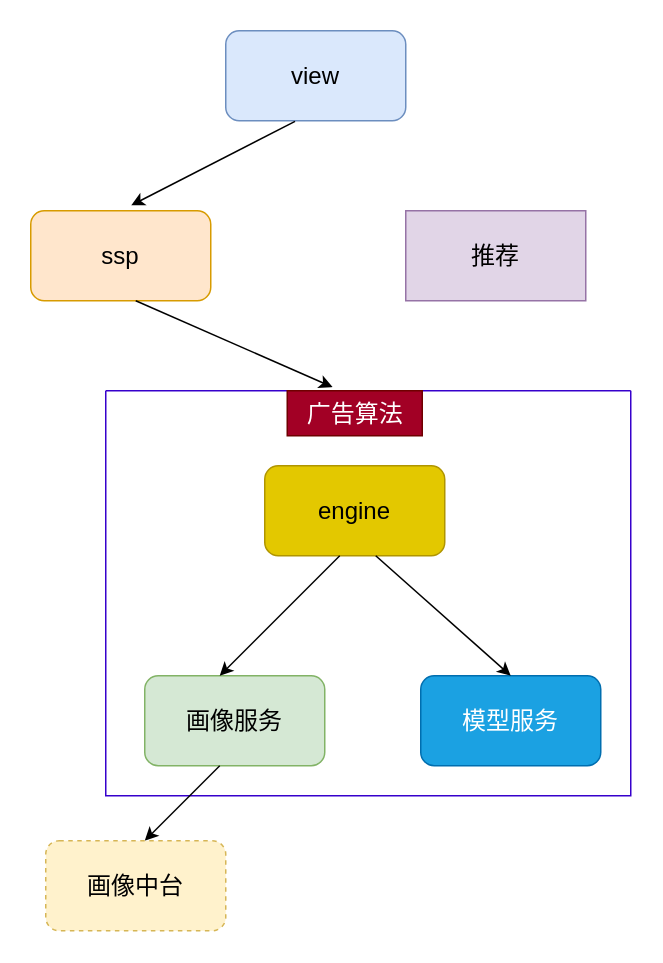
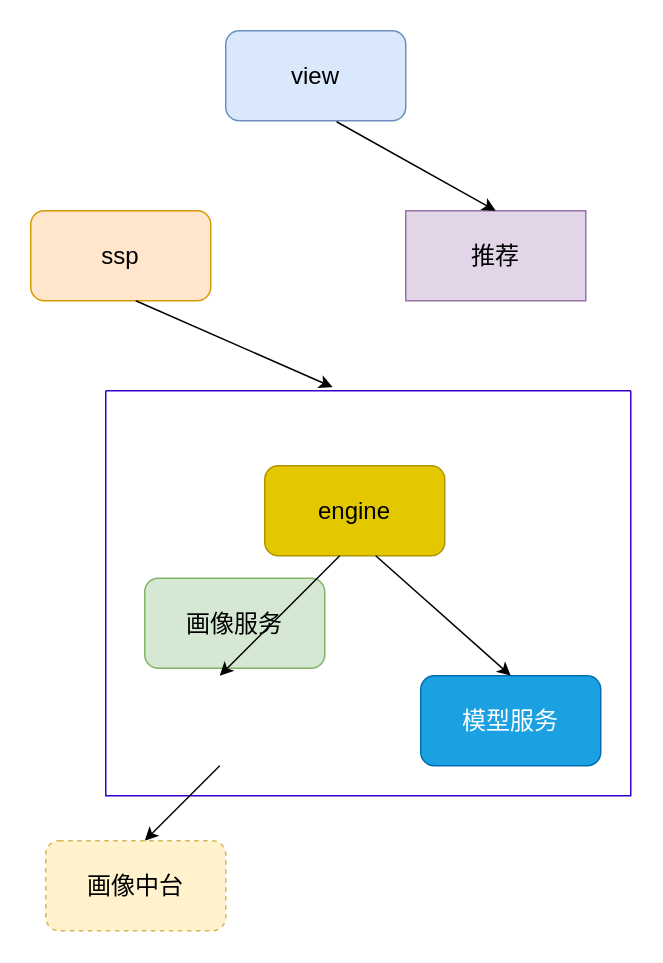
- <mxCell id="5" value="" style="endArrow=classic;html=1;rounded=0;exitX=0.385;exitY=1.007;exitDx=0;exitDy=0;entryX=0.558;entryY=-0.06;entryDx=0;entryDy=0;entryPerimeter=0;exitPerimeter=0;fontSize=16;" parent="1" source="2" target="3" edge="1"><mxGeometry width="50" height="50" relative="1" as="geometry"><mxPoint x="170" y="80" as="sourcePoint" /><mxPoint x="120" y="130" as="targetPoint" /></mxGeometry></mxCell>
+ <mxCell id="6" value="" style="endArrow=classic;html=1;rounded=0;exitX=0.616;exitY=1.011;exitDx=0;exitDy=0;exitPerimeter=0;fontSize=16;entryX=0.5;entryY=0;entryDx=0;entryDy=0;" parent="1" source="2" target="4" edge="1"><mxGeometry width="50" height="50" relative="1" as="geometry"><mxPoint x="250" y="140" as="sourcePoint" /><mxPoint x="340" y="140" as="targetPoint" /></mxGeometry></mxCell>
- <mxCell id="15" value="广告算法" style="text;html=1;align=center;verticalAlign=middle;resizable=0;points=[];autosize=1;strokeColor=#6F0000;fillColor=#a20025;fontSize=16;fontColor=#ffffff;" parent="9" vertex="1"><mxGeometry x="121" width="90" height="30" as="geometry" /></mxCell>
- <mxCell id="11" value="画像服务" style="rounded=1;whiteSpace=wrap;html=1;fontSize=16;fillColor=#d5e8d4;strokeColor=#82b366;" parent="9" vertex="1"><mxGeometry x="26" y="190" width="120" height="60" as="geometry" /></mxCell>
+ <mxCell id="11" value="画像服务" style="rounded=1;whiteSpace=wrap;html=1;fontSize=16;fillColor=#d5e8d4;strokeColor=#82b366;" parent="9" vertex="1"><mxGeometry x="26" y="125" width="120" height="60" as="geometry" /></mxCell>
